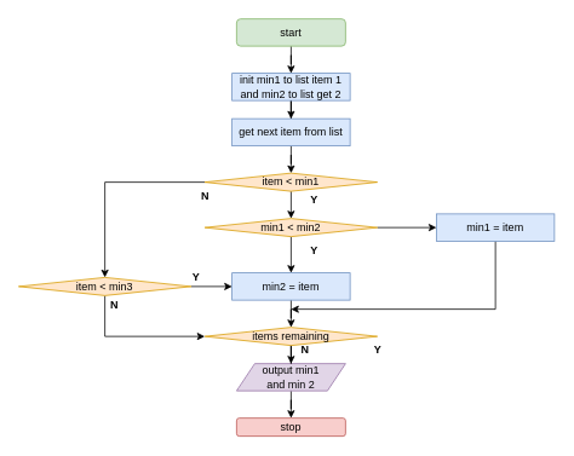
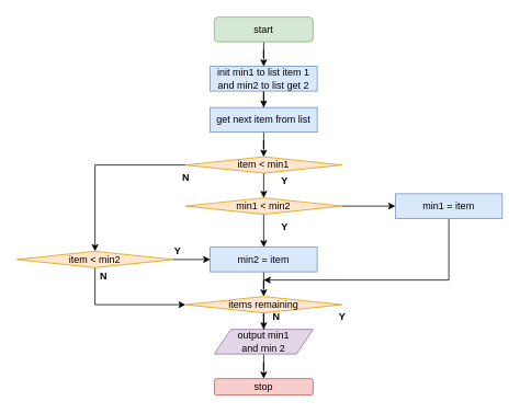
- <mxCell id="23" value="item &amp;lt; min3" style="rhombus;whiteSpace=wrap;html=1;fillColor=#ffe6cc;strokeColor=#d79b00;" vertex="1" parent="1"><mxGeometry x="20" y="305" width="190" height="20" as="geometry" /></mxCell>
+ <mxCell id="23" value="item &amp;lt; min2" style="rhombus;whiteSpace=wrap;html=1;fillColor=#ffe6cc;strokeColor=#d79b00;" vertex="1" parent="1"><mxGeometry x="20" y="305" width="190" height="20" as="geometry" /></mxCell>
